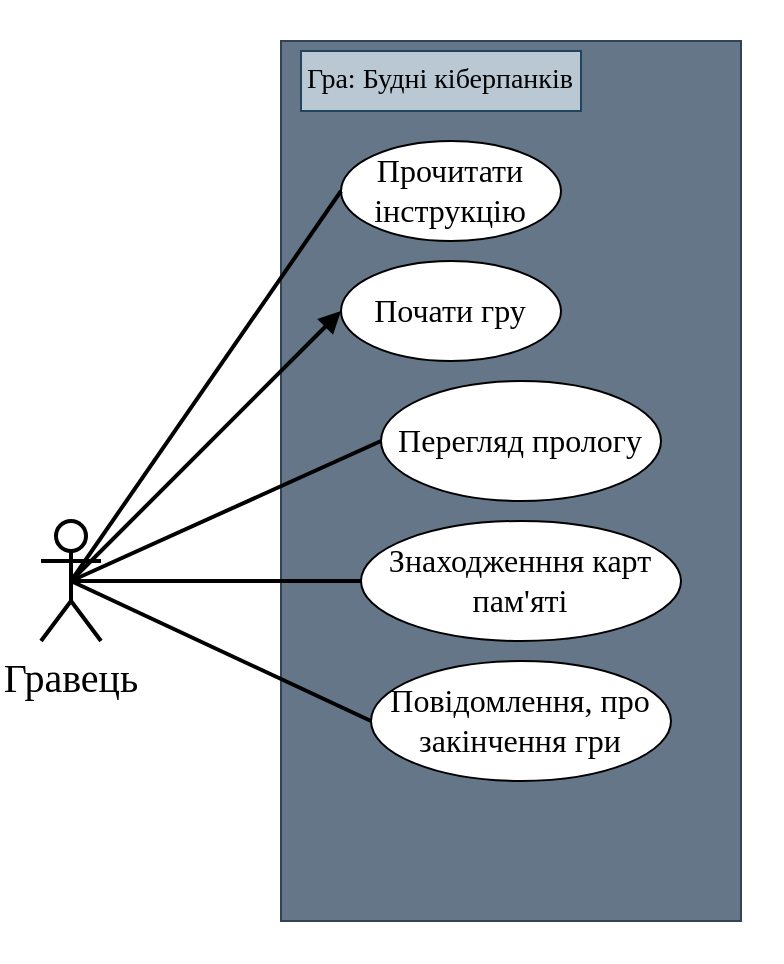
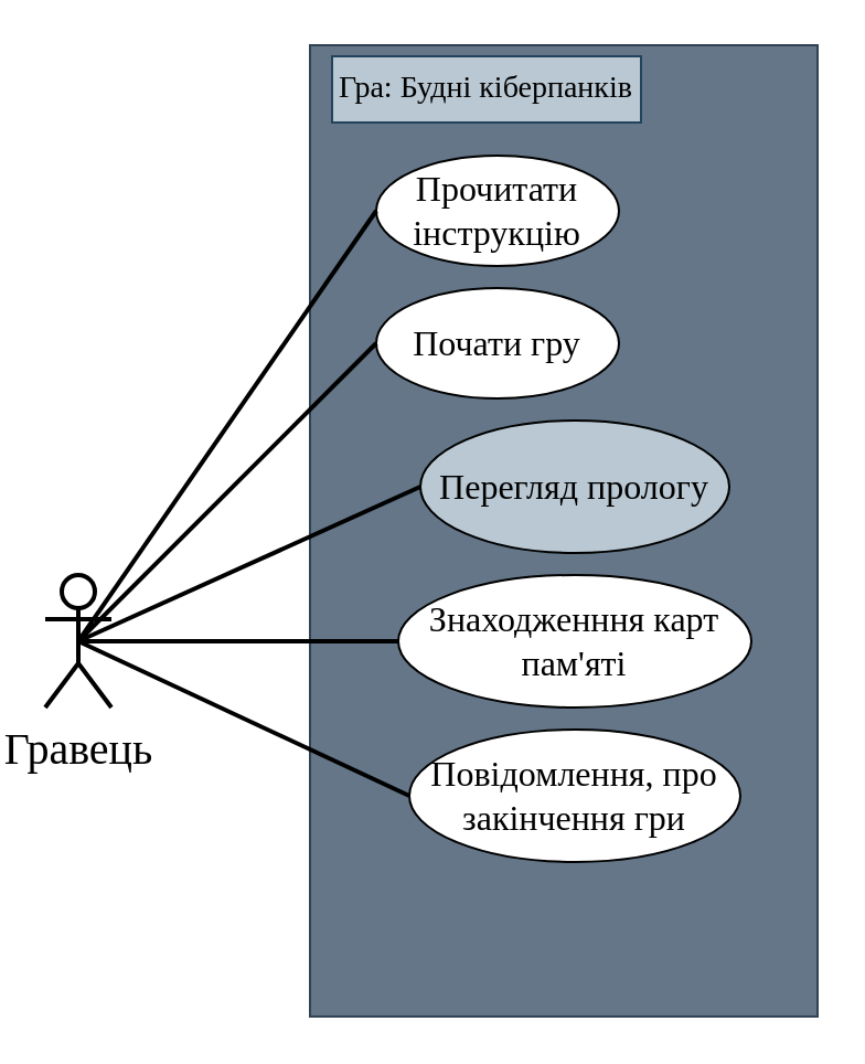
- <mxCell id="10" value="" style="endArrow=block;html=1;rounded=0;entryX=0;entryY=0.5;entryDx=0;entryDy=0;exitX=0.5;exitY=0.5;exitDx=0;exitDy=0;exitPerimeter=0;strokeWidth=2;" edge="1" source="2" target="9" parent="1"><mxGeometry width="50" height="50" relative="1" as="geometry"><mxPoint x="35" y="260" as="sourcePoint" /><mxPoint x="170" y="105" as="targetPoint" /></mxGeometry></mxCell>
+ <mxCell id="10" value="" style="endArrow=none;html=1;rounded=0;entryX=0;entryY=0.5;entryDx=0;entryDy=0;exitX=0.5;exitY=0.5;exitDx=0;exitDy=0;exitPerimeter=0;strokeWidth=2;" edge="1" source="2" target="9" parent="1"><mxGeometry width="50" height="50" relative="1" as="geometry"><mxPoint x="35" y="260" as="sourcePoint" /><mxPoint x="170" y="105" as="targetPoint" /></mxGeometry></mxCell>
- <mxCell id="5" value="&lt;font style=&quot;font-size: 16px;&quot; face=&quot;Times New Roman&quot;&gt;Перегляд прологу&lt;/font&gt;" style="ellipse;whiteSpace=wrap;html=1;" vertex="1" parent="1"><mxGeometry x="190" y="190" width="140" height="60" as="geometry" /></mxCell>
+ <mxCell id="5" value="&lt;font style=&quot;font-size: 16px;&quot; face=&quot;Times New Roman&quot;&gt;Перегляд прологу&lt;/font&gt;" style="ellipse;whiteSpace=wrap;html=1;fillColor=#bac8d3;" vertex="1" parent="1"><mxGeometry x="190" y="190" width="140" height="60" as="geometry" /></mxCell>
